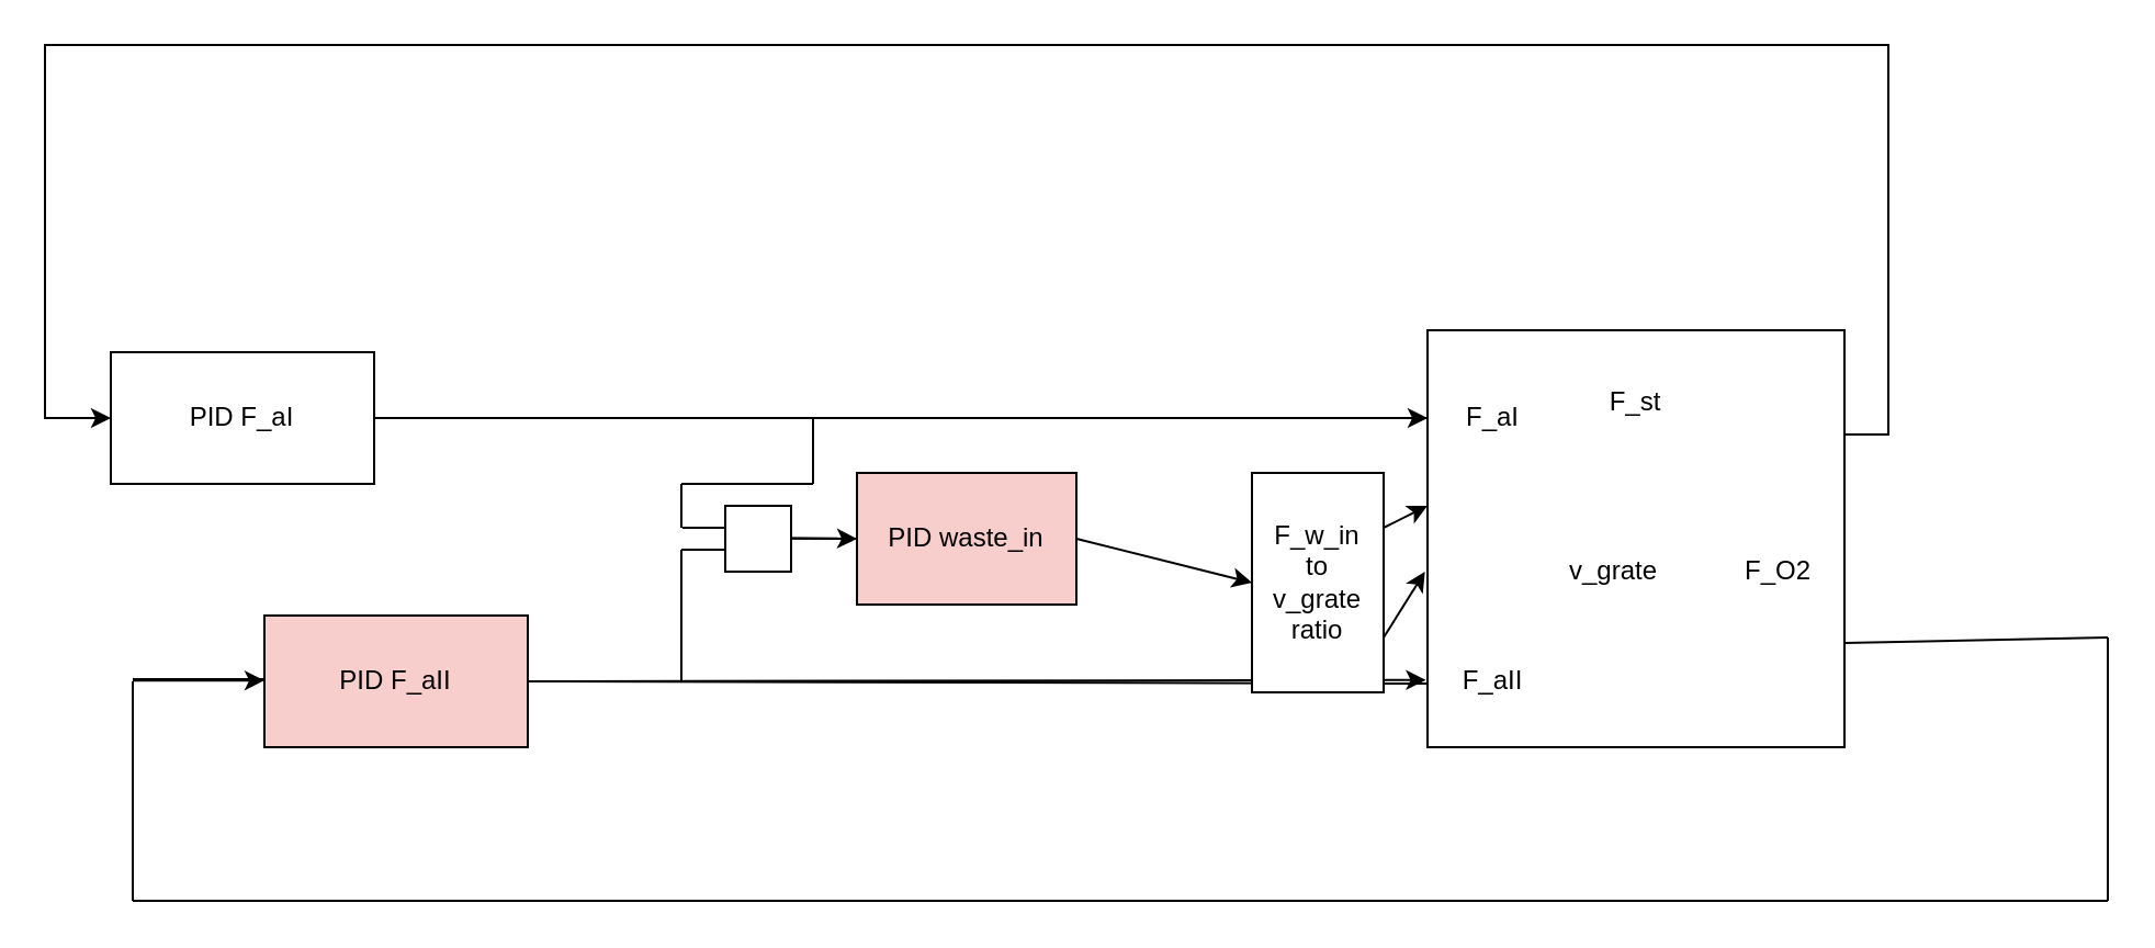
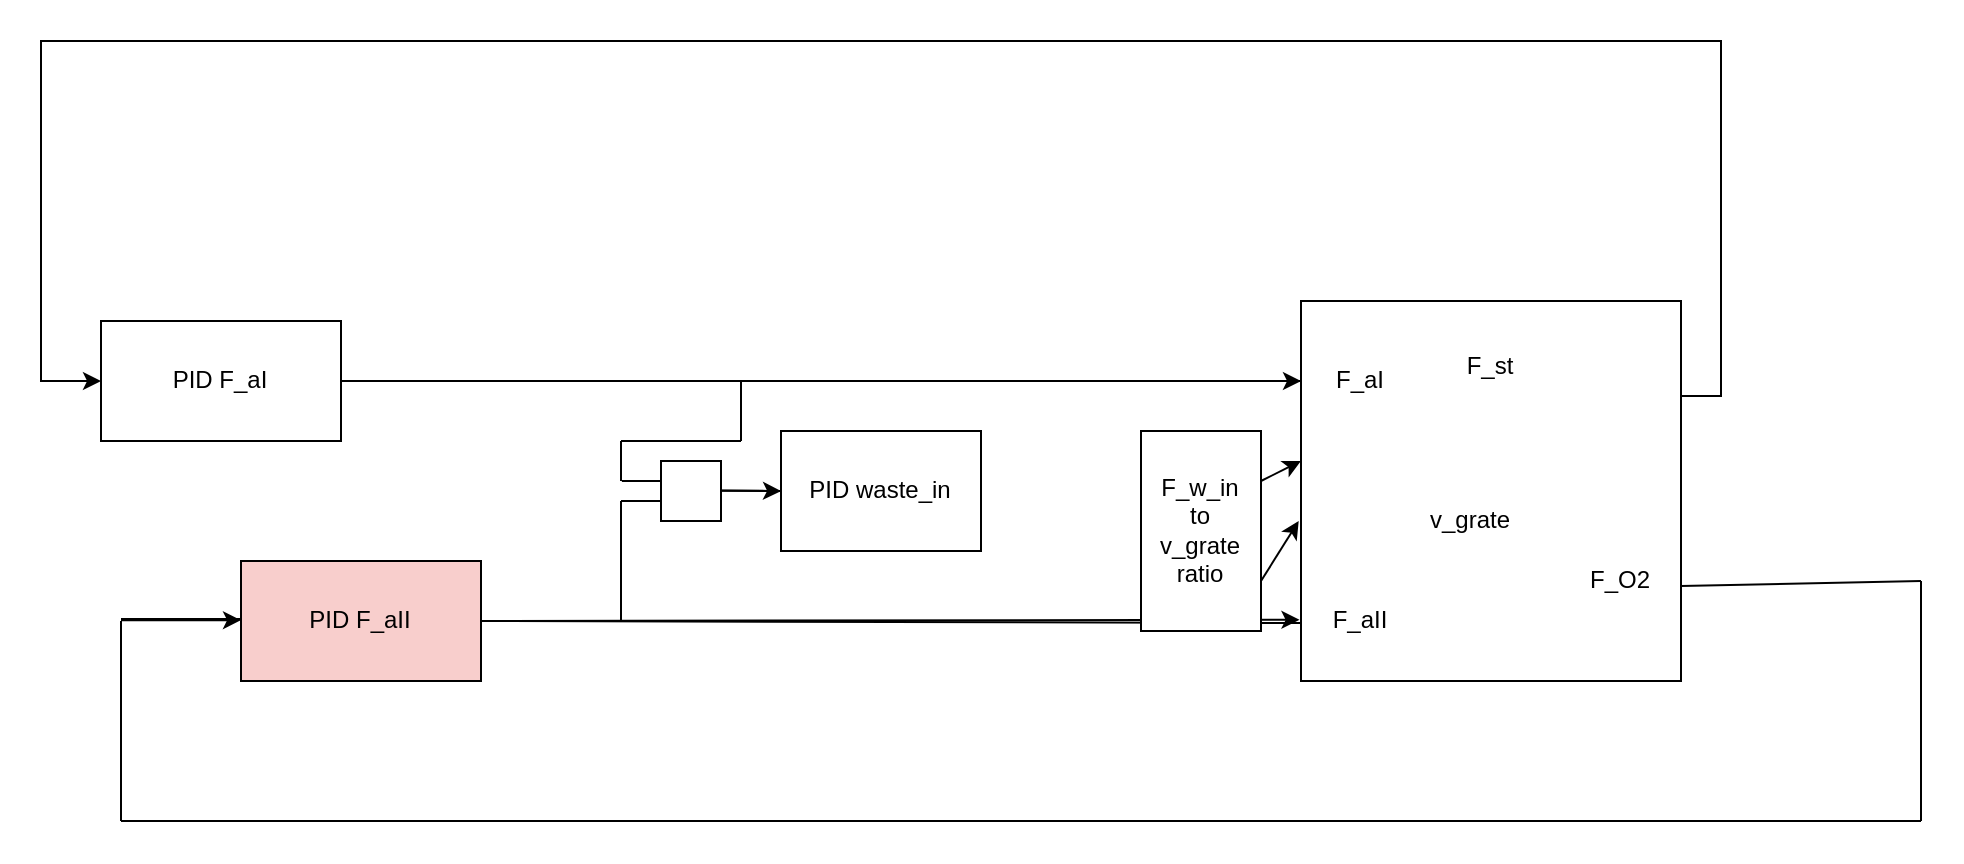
- <mxCell id="14" value="PID waste_in" style="rounded=0;whiteSpace=wrap;html=1;fillColor=#f8cecc;" vertex="1" parent="1"><mxGeometry x="390" y="215" width="100" height="60" as="geometry" /></mxCell>
+ <mxCell id="14" value="PID waste_in" style="rounded=0;whiteSpace=wrap;html=1;" vertex="1" parent="1"><mxGeometry x="390" y="215" width="100" height="60" as="geometry" /></mxCell>
- <mxCell id="31" value="" style="endArrow=classic;html=1;exitX=1;exitY=0.5;exitDx=0;exitDy=0;entryX=0;entryY=0.5;entryDx=0;entryDy=0;" edge="1" parent="1" source="14" target="30"><mxGeometry width="50" height="50" relative="1" as="geometry"><mxPoint x="490" y="245" as="sourcePoint" /><mxPoint x="650" y="245" as="targetPoint" /></mxGeometry></mxCell>
- <mxCell id="13" value="F_O2" style="text;html=1;strokeColor=none;fillColor=none;align=center;verticalAlign=middle;whiteSpace=wrap;rounded=0;" vertex="1" parent="1"><mxGeometry x="790" y="250" width="40" height="20" as="geometry" /></mxCell>
+ <mxCell id="13" value="F_O2" style="text;html=1;strokeColor=none;fillColor=none;align=center;verticalAlign=middle;whiteSpace=wrap;rounded=0;" vertex="1" parent="1"><mxGeometry x="790" y="280" width="40" height="20" as="geometry" /></mxCell>
